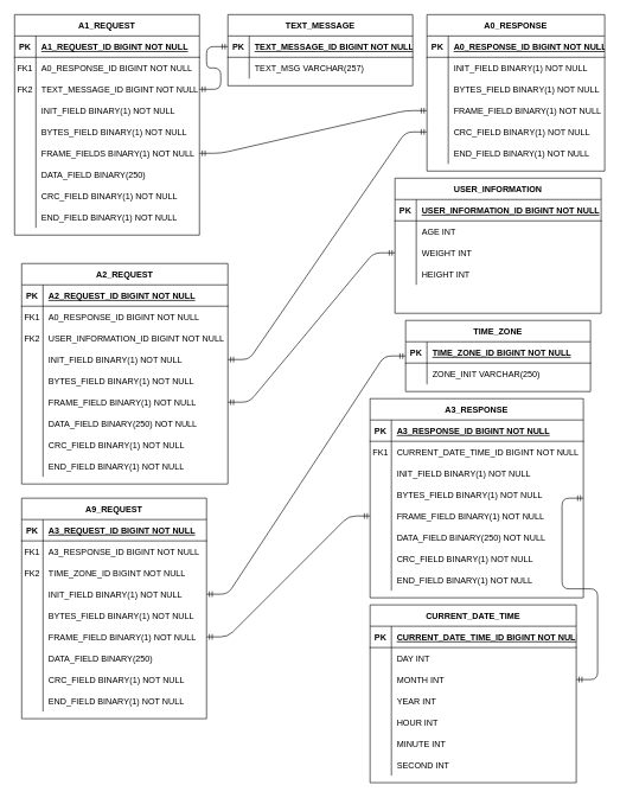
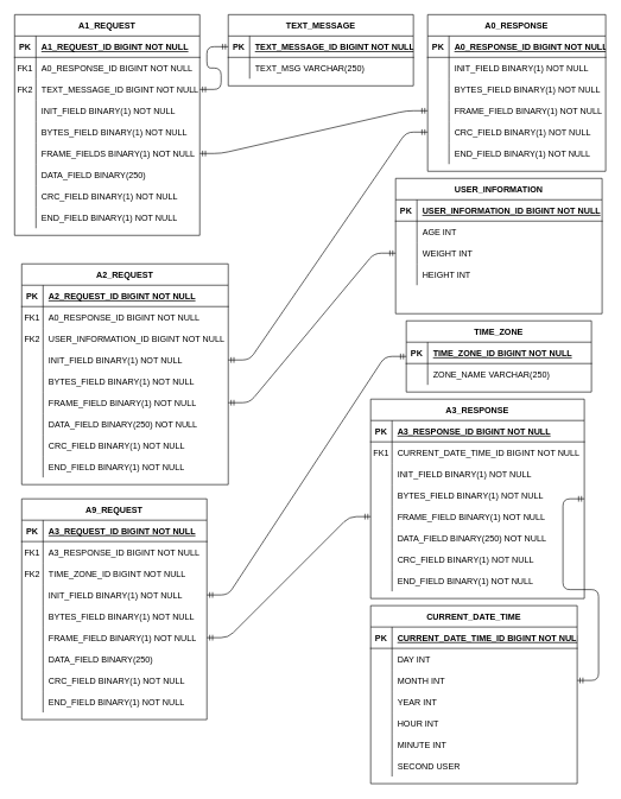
- <mxCell id="40" value="TEXT_MSG VARCHAR(257)" style="shape=partialRectangle;overflow=hidden;connectable=0;fillColor=none;top=0;left=0;bottom=0;right=0;align=left;spacingLeft=6;" parent="38" vertex="1"><mxGeometry x="30" width="230" height="30" as="geometry" /></mxCell>
+ <mxCell id="40" value="TEXT_MSG VARCHAR(250)" style="shape=partialRectangle;overflow=hidden;connectable=0;fillColor=none;top=0;left=0;bottom=0;right=0;align=left;spacingLeft=6;" parent="38" vertex="1"><mxGeometry x="30" width="230" height="30" as="geometry" /></mxCell>
- <mxCell id="140" value="ZONE_INIT VARCHAR(250)" style="shape=partialRectangle;overflow=hidden;connectable=0;fillColor=none;top=0;left=0;bottom=0;right=0;align=left;spacingLeft=6;" parent="138" vertex="1"><mxGeometry x="30" width="230" height="30" as="geometry" /></mxCell>
+ <mxCell id="140" value="ZONE_NAME VARCHAR(250)" style="shape=partialRectangle;overflow=hidden;connectable=0;fillColor=none;top=0;left=0;bottom=0;right=0;align=left;spacingLeft=6;" parent="138" vertex="1"><mxGeometry x="30" width="230" height="30" as="geometry" /></mxCell>
- <mxCell id="187" value="SECOND INT" style="shape=partialRectangle;overflow=hidden;connectable=0;fillColor=none;top=0;left=0;bottom=0;right=0;align=left;spacingLeft=6;" parent="185" vertex="1"><mxGeometry x="30" width="260" height="30" as="geometry" /></mxCell>
+ <mxCell id="187" value="SECOND USER" style="shape=partialRectangle;overflow=hidden;connectable=0;fillColor=none;top=0;left=0;bottom=0;right=0;align=left;spacingLeft=6;" parent="185" vertex="1"><mxGeometry x="30" width="260" height="30" as="geometry" /></mxCell>
